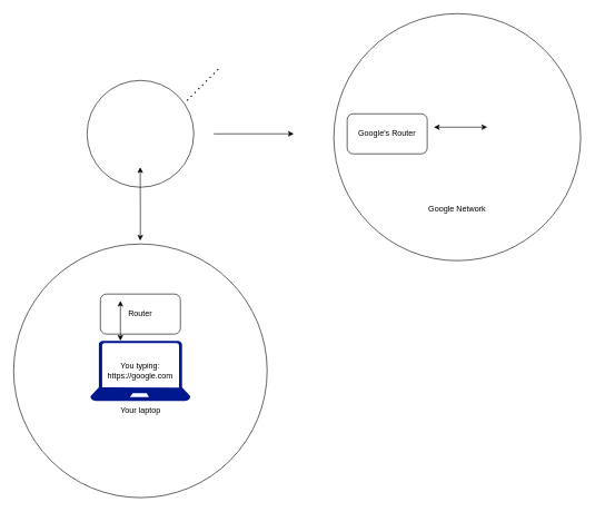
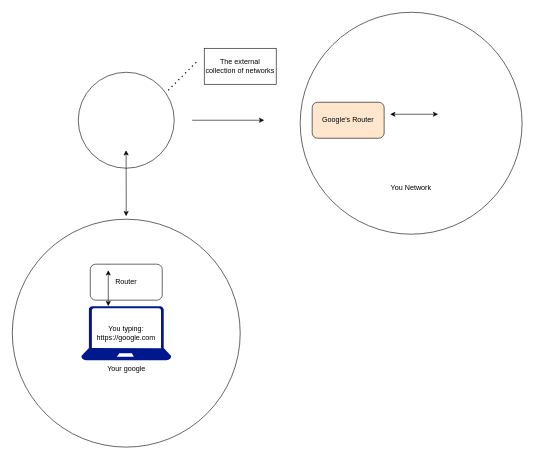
+ <mxCell id="6" value="The external collection of networks" style="whiteSpace=wrap;html=1;" vertex="1" parent="2"><mxGeometry x="320" y="60" width="120" height="60" as="geometry" /></mxCell>
- <mxCell id="9" value="Google's Router" style="rounded=1;whiteSpace=wrap;html=1;" vertex="1" parent="2"><mxGeometry x="500" y="150" width="120" height="60" as="geometry" /></mxCell>
+ <mxCell id="9" value="Google's Router" style="rounded=1;whiteSpace=wrap;html=1;fillColor=#ffe6cc;" vertex="1" parent="2"><mxGeometry x="500" y="150" width="120" height="60" as="geometry" /></mxCell>
- <mxCell id="8" value="&lt;div&gt;&lt;br&gt;&lt;/div&gt;&lt;div&gt;&lt;br&gt;&lt;/div&gt;&lt;div&gt;&lt;br&gt;&lt;/div&gt;&lt;div&gt;&lt;br&gt;&lt;/div&gt;&lt;div&gt;&lt;br&gt;&lt;/div&gt;&lt;div&gt;&lt;br&gt;&lt;/div&gt;&lt;div&gt;&lt;br&gt;&lt;/div&gt;&lt;div&gt;&lt;br&gt;&lt;/div&gt;&lt;div&gt;&lt;br&gt;&lt;/div&gt;&lt;div&gt;&lt;br&gt;&lt;/div&gt;&lt;div&gt;&lt;br&gt;&lt;/div&gt;&lt;div&gt;&lt;br&gt;&lt;/div&gt;&lt;div&gt;&lt;br&gt;&lt;/div&gt;&lt;div&gt;&lt;br&gt;&lt;/div&gt;&lt;div&gt;&lt;br&gt;&lt;/div&gt;&lt;div&gt;Google Network&lt;br&gt;&lt;/div&gt;" style="ellipse;whiteSpace=wrap;html=1;aspect=fixed;" vertex="1" parent="2"><mxGeometry x="480" width="370" height="370" as="geometry" /></mxCell>
+ <mxCell id="8" value="&lt;div&gt;&lt;br&gt;&lt;/div&gt;&lt;div&gt;&lt;br&gt;&lt;/div&gt;&lt;div&gt;&lt;br&gt;&lt;/div&gt;&lt;div&gt;&lt;br&gt;&lt;/div&gt;&lt;div&gt;&lt;br&gt;&lt;/div&gt;&lt;div&gt;&lt;br&gt;&lt;/div&gt;&lt;div&gt;&lt;br&gt;&lt;/div&gt;&lt;div&gt;&lt;br&gt;&lt;/div&gt;&lt;div&gt;&lt;br&gt;&lt;/div&gt;&lt;div&gt;&lt;br&gt;&lt;/div&gt;&lt;div&gt;&lt;br&gt;&lt;/div&gt;&lt;div&gt;&lt;br&gt;&lt;/div&gt;&lt;div&gt;&lt;br&gt;&lt;/div&gt;&lt;div&gt;&lt;br&gt;&lt;/div&gt;&lt;div&gt;&lt;br&gt;&lt;/div&gt;&lt;div&gt;You Network&lt;br&gt;&lt;/div&gt;" style="ellipse;whiteSpace=wrap;html=1;aspect=fixed;" vertex="1" parent="2"><mxGeometry x="480" width="370" height="370" as="geometry" /></mxCell>
- <mxCell id="14" value="Your laptop " style="sketch=0;aspect=fixed;pointerEvents=1;shadow=0;dashed=0;html=1;strokeColor=none;labelPosition=center;verticalLabelPosition=bottom;verticalAlign=top;align=center;fillColor=#00188D;shape=mxgraph.azure.laptop" vertex="1" parent="2"><mxGeometry x="115" y="490" width="150" height="90" as="geometry" /></mxCell>
+ <mxCell id="14" value="Your google " style="sketch=0;aspect=fixed;pointerEvents=1;shadow=0;dashed=0;html=1;strokeColor=none;labelPosition=center;verticalLabelPosition=bottom;verticalAlign=top;align=center;fillColor=#00188D;shape=mxgraph.azure.laptop" vertex="1" parent="2"><mxGeometry x="115" y="490" width="150" height="90" as="geometry" /></mxCell>
